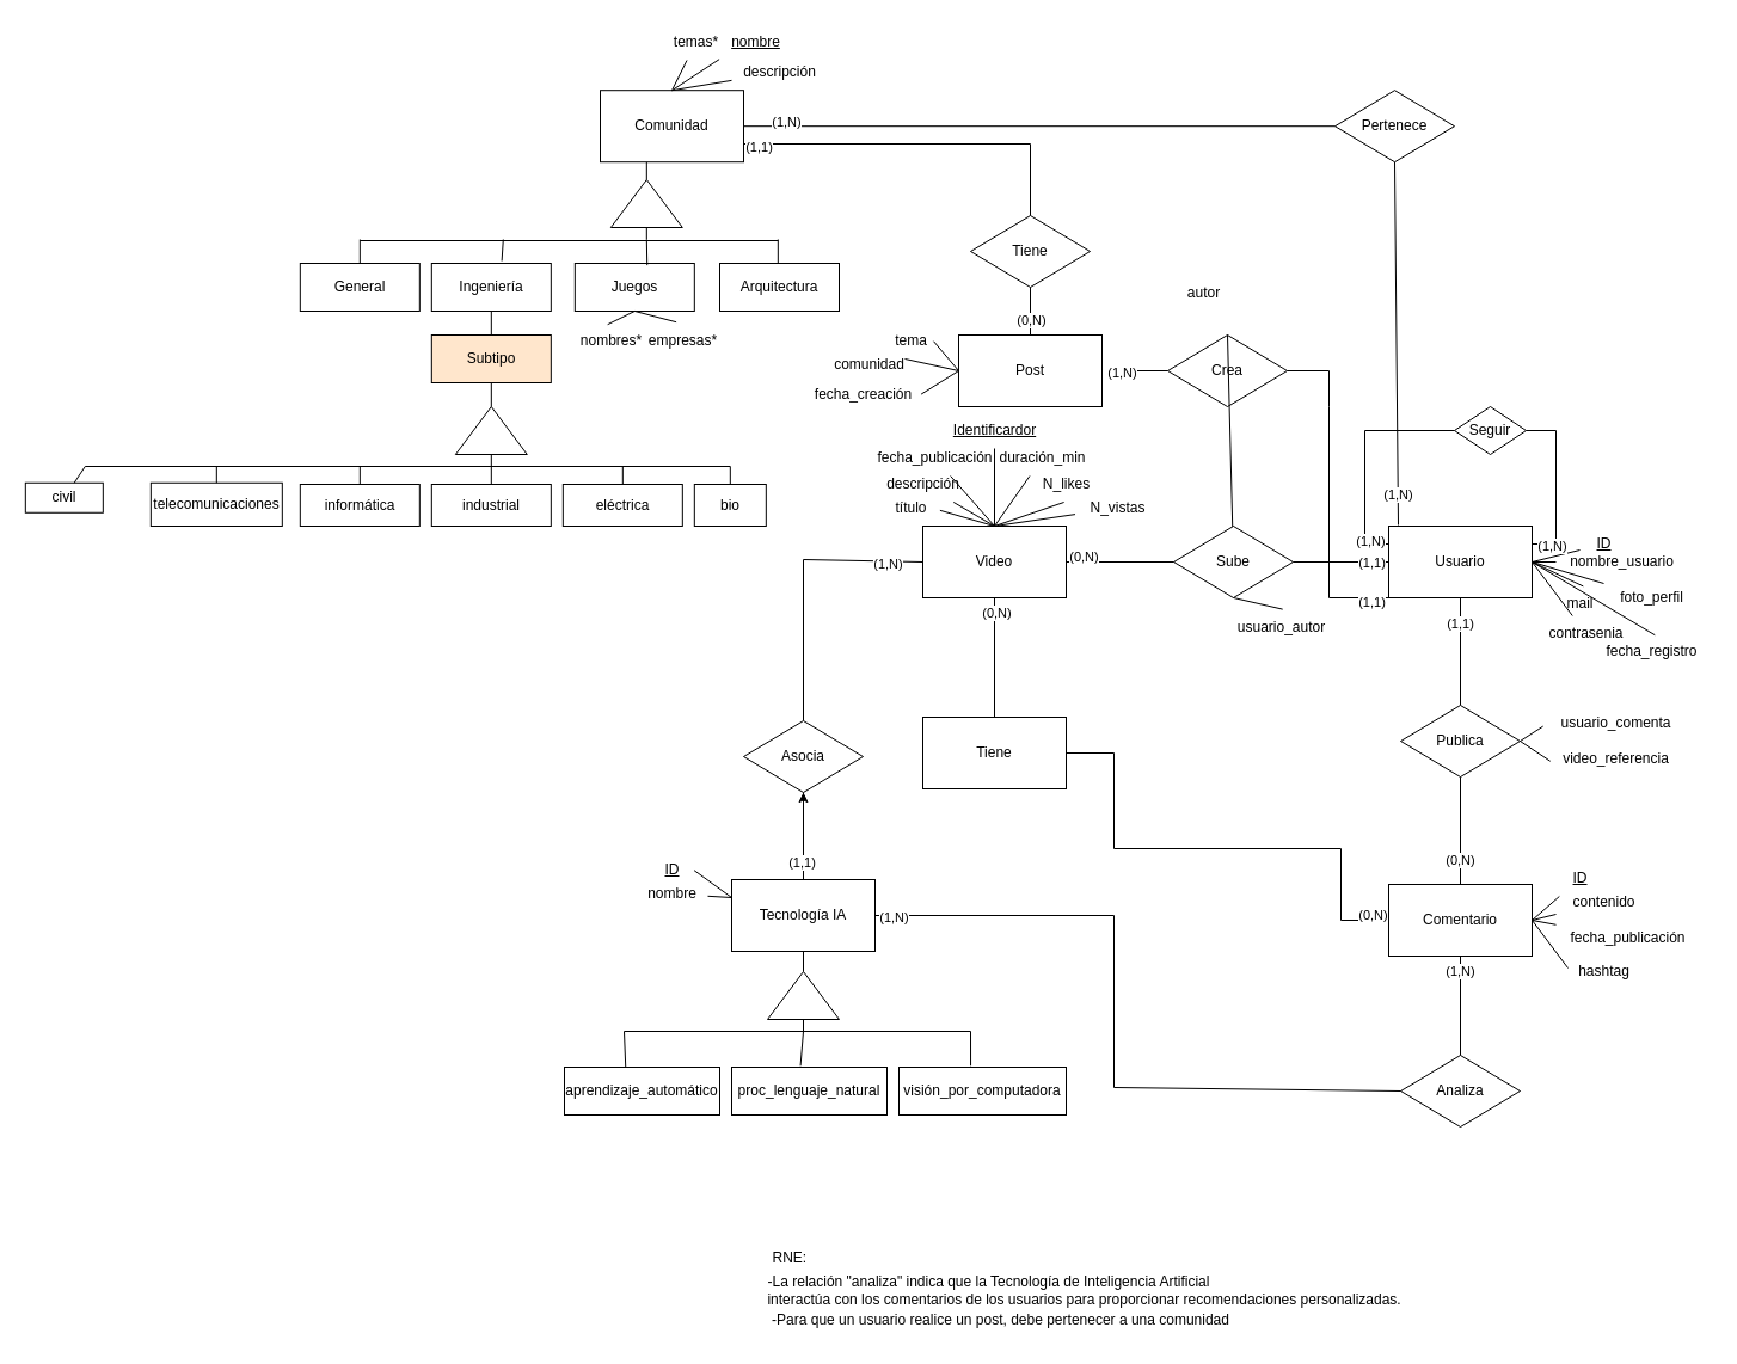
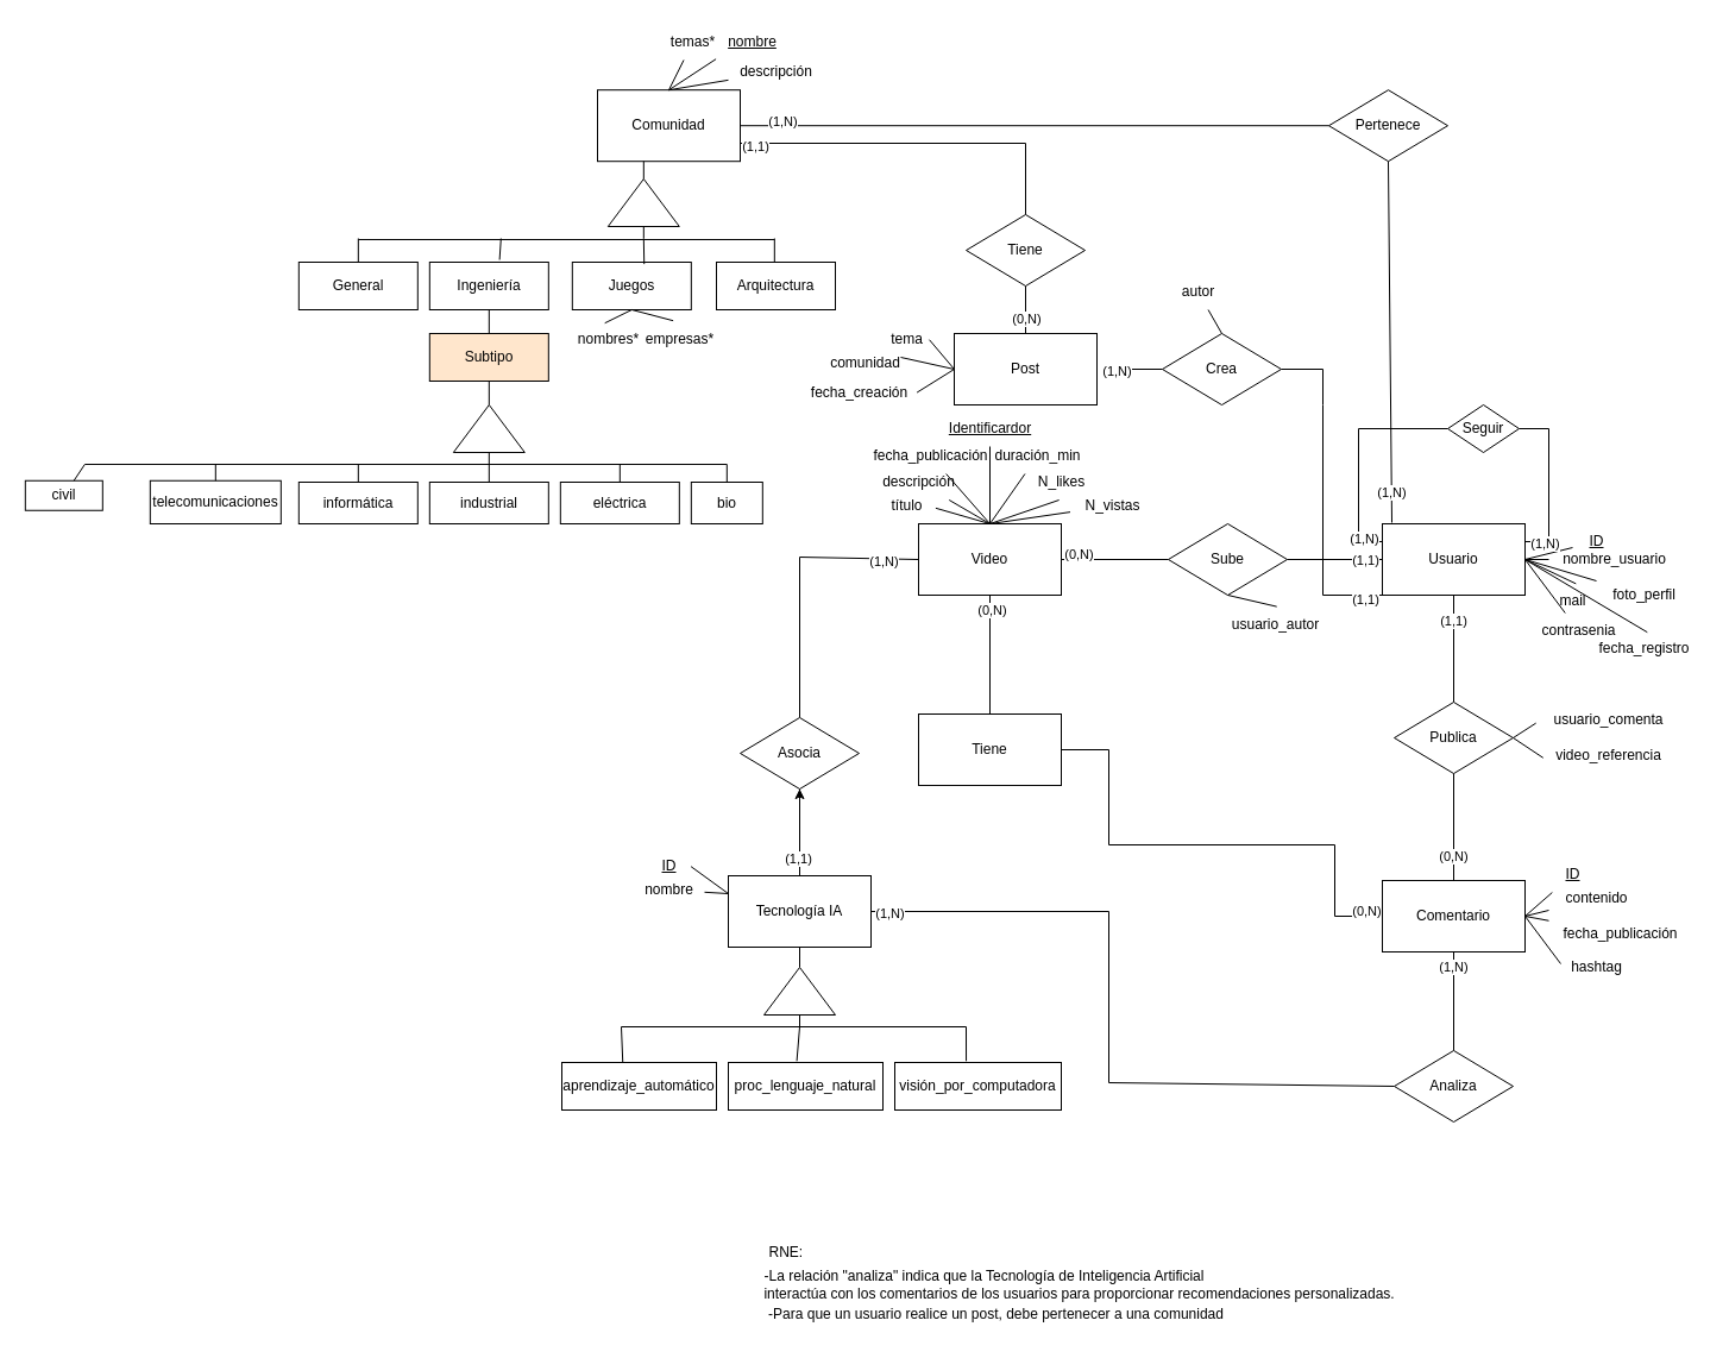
- <mxCell id="114" value="" style="endArrow=none;html=1;rounded=0;exitX=0.5;exitY=0;exitDx=0;exitDy=0;" parent="1" source="102" target="6" edge="1"><mxGeometry width="50" height="50" relative="1" as="geometry"><mxPoint x="997" y="240" as="sourcePoint" /><mxPoint x="1047" y="190" as="targetPoint" /></mxGeometry></mxCell>
+ <mxCell id="114" value="" style="endArrow=none;html=1;rounded=0;exitX=0.5;exitY=0;exitDx=0;exitDy=0;" parent="1" source="102" target="113" edge="1"><mxGeometry width="50" height="50" relative="1" as="geometry"><mxPoint x="997" y="240" as="sourcePoint" /><mxPoint x="1047" y="190" as="targetPoint" /></mxGeometry></mxCell>
